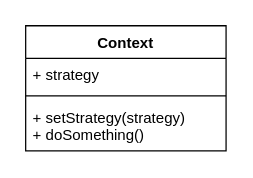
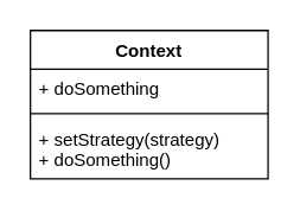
- <mxCell id="3" value="+ strategy" style="text;strokeColor=none;fillColor=none;align=left;verticalAlign=top;spacingLeft=4;spacingRight=4;overflow=hidden;rotatable=0;points=[[0,0.5],[1,0.5]];portConstraint=eastwest;whiteSpace=wrap;html=1;" vertex="1" parent="2"><mxGeometry y="26" width="160" height="26" as="geometry" /></mxCell>
+ <mxCell id="3" value="+ doSomething" style="text;strokeColor=none;fillColor=none;align=left;verticalAlign=top;spacingLeft=4;spacingRight=4;overflow=hidden;rotatable=0;points=[[0,0.5],[1,0.5]];portConstraint=eastwest;whiteSpace=wrap;html=1;" vertex="1" parent="2"><mxGeometry y="26" width="160" height="26" as="geometry" /></mxCell>
